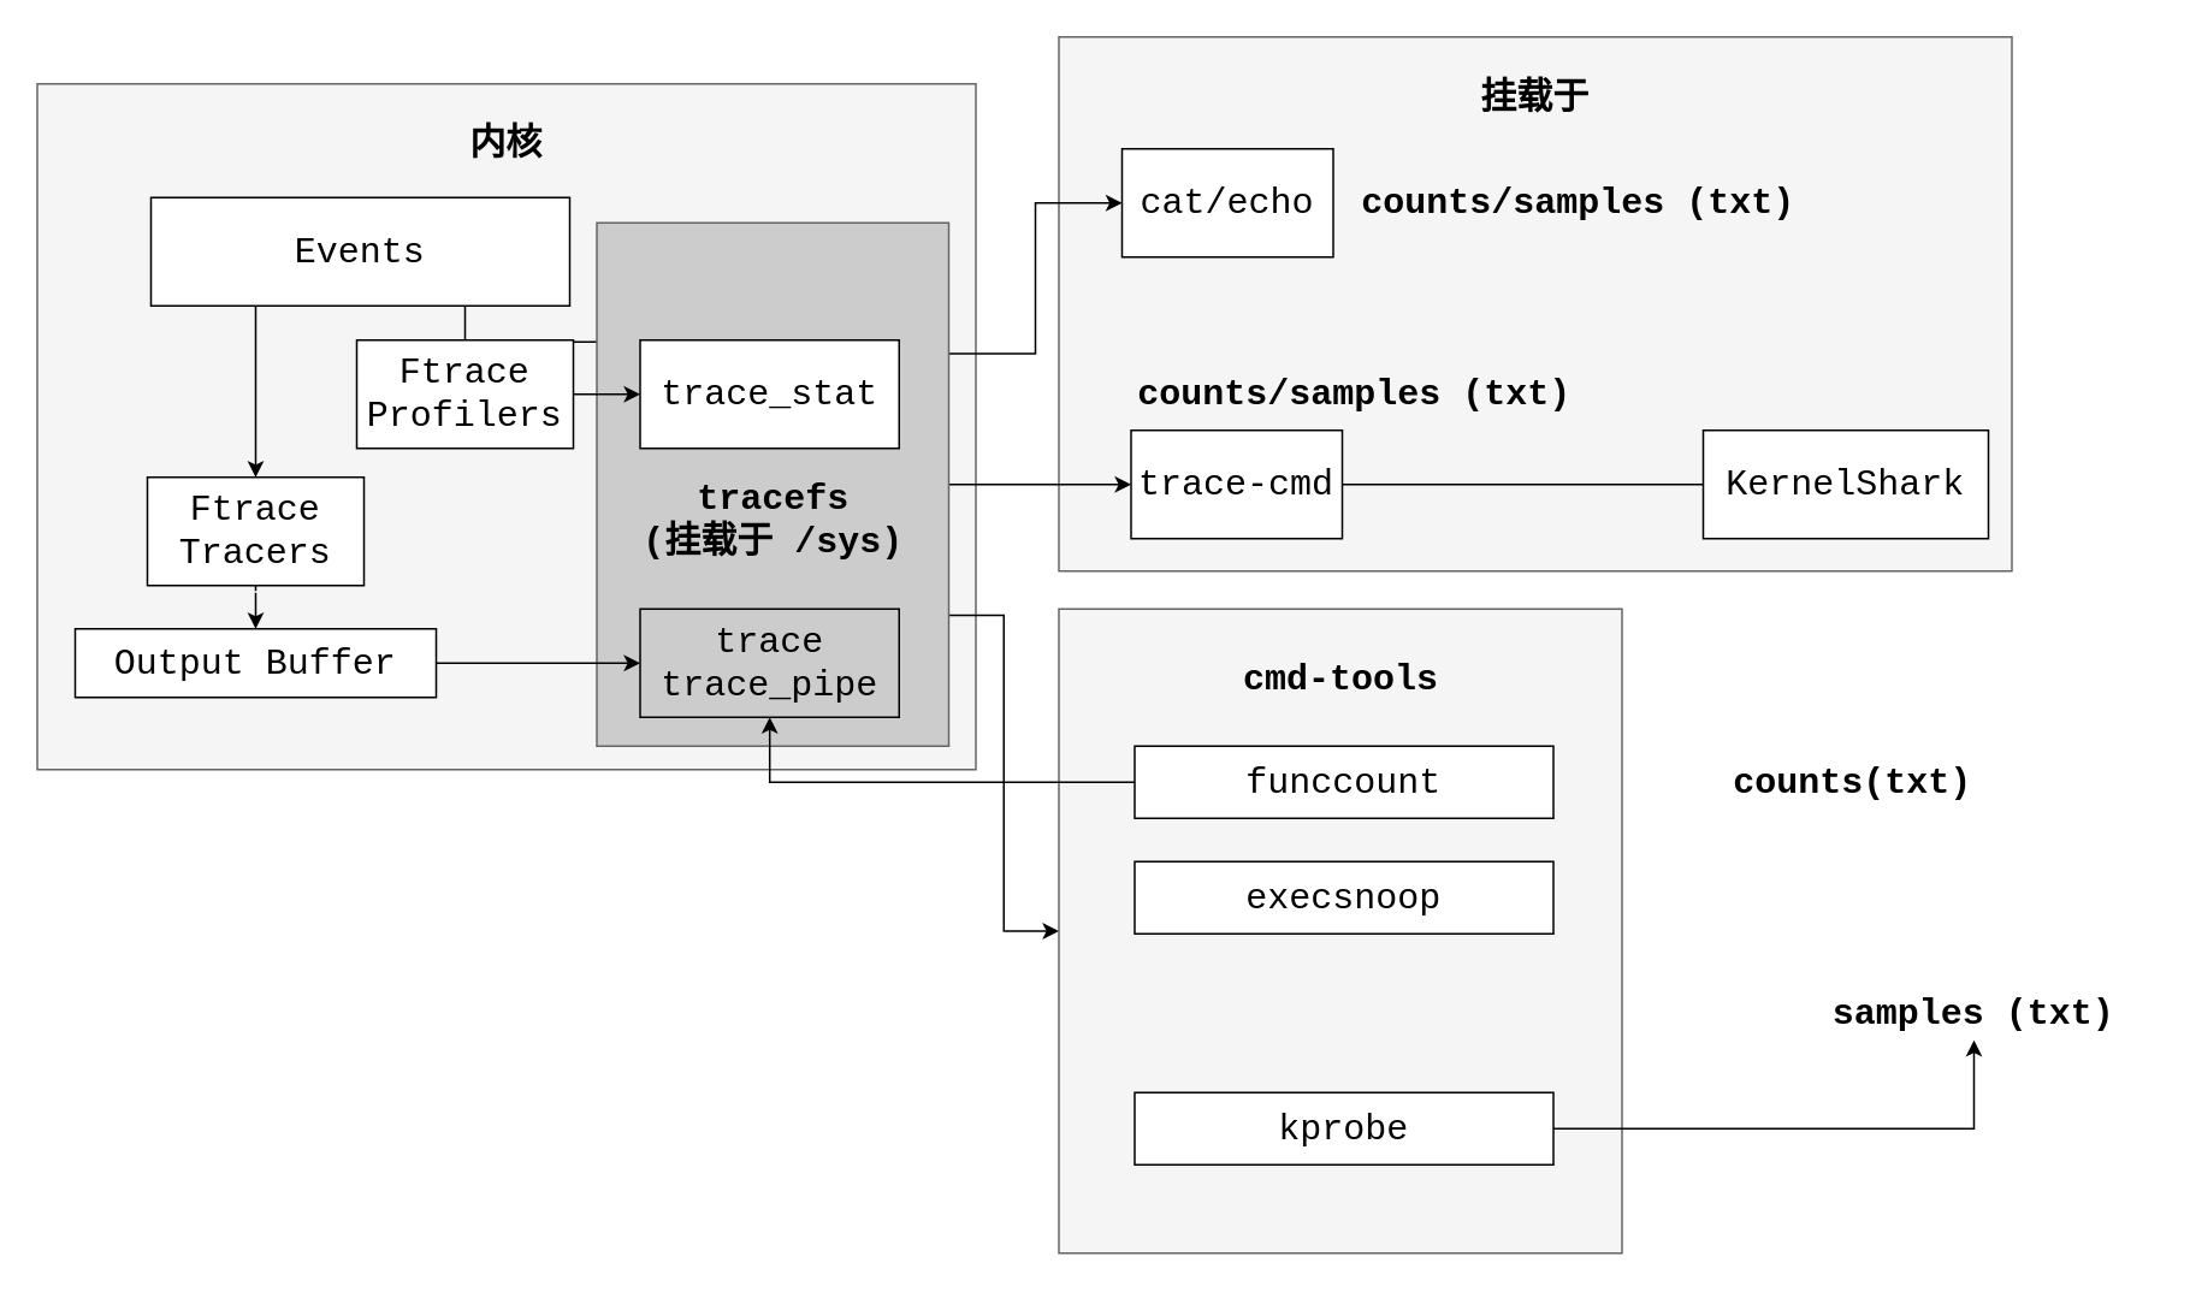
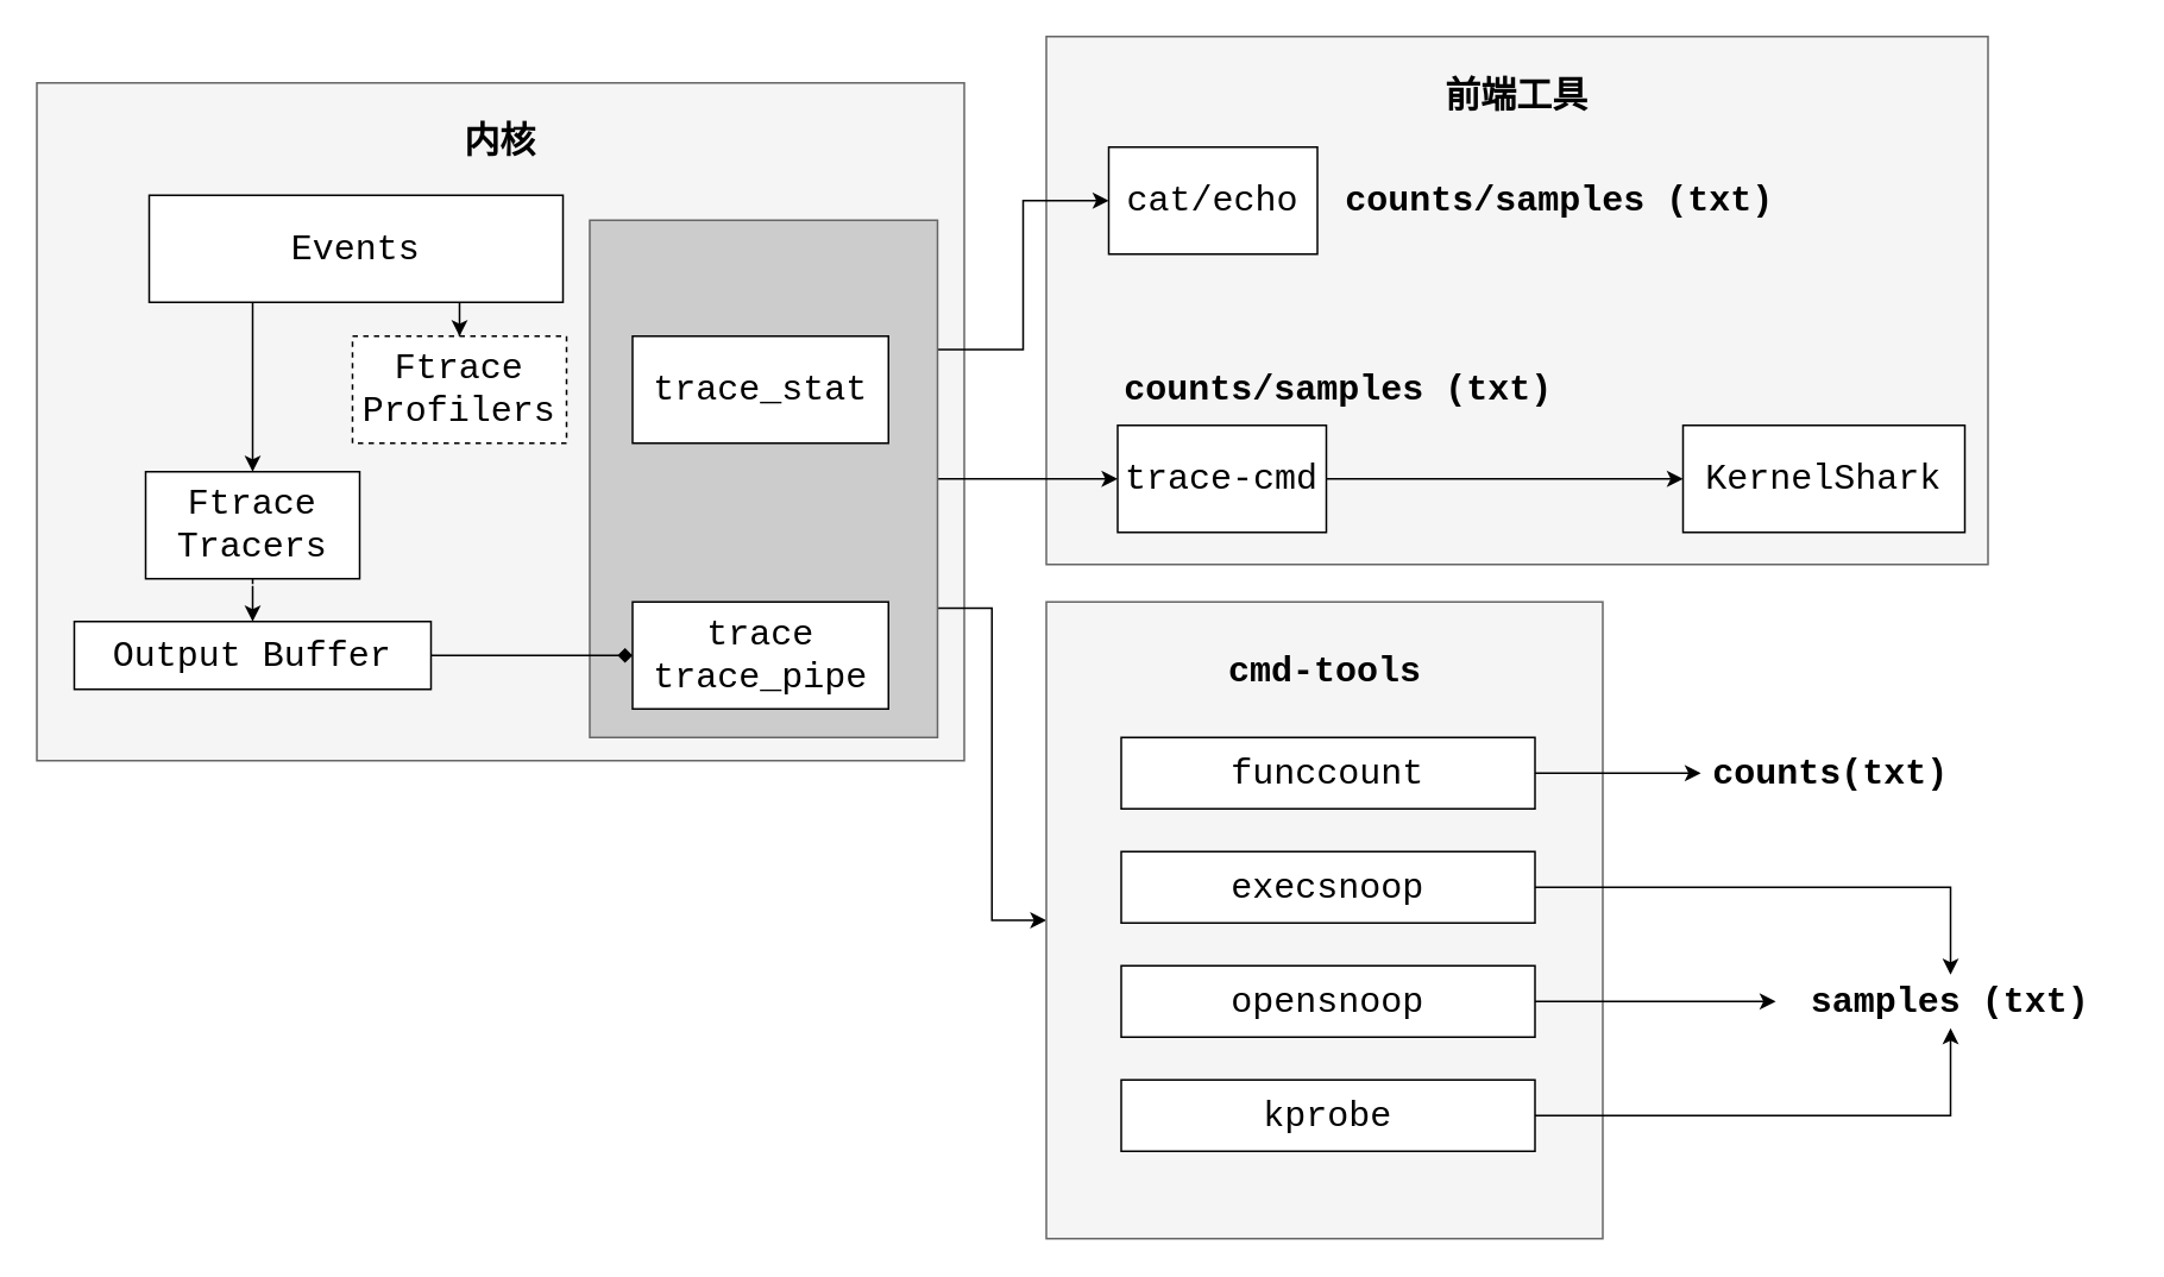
- <mxCell id="33" value="&lt;b&gt;挂载于&lt;/b&gt;" style="text;html=1;strokeColor=none;fillColor=none;align=center;verticalAlign=middle;whiteSpace=wrap;rounded=0;fontFamily=Courier New;fontSize=20;" vertex="1" parent="1"><mxGeometry x="807" y="39" width="86" height="30" as="geometry" /></mxCell>
+ <mxCell id="33" value="&lt;b&gt;前端工具&lt;/b&gt;" style="text;html=1;strokeColor=none;fillColor=none;align=center;verticalAlign=middle;whiteSpace=wrap;rounded=0;fontFamily=Courier New;fontSize=20;" vertex="1" parent="1"><mxGeometry x="807" y="39" width="86" height="30" as="geometry" /></mxCell>
- <mxCell id="5" style="edgeStyle=orthogonalEdgeStyle;rounded=0;orthogonalLoop=1;jettySize=auto;html=1;fontFamily=Courier New;fontSize=20;exitX=0.75;exitY=1;exitDx=0;exitDy=0;" edge="1" parent="1" source="6" target="16"><mxGeometry relative="1" as="geometry" /></mxCell>
+ <mxCell id="5" style="edgeStyle=orthogonalEdgeStyle;rounded=0;orthogonalLoop=1;jettySize=auto;html=1;fontFamily=Courier New;fontSize=20;exitX=0.75;exitY=1;exitDx=0;exitDy=0;" edge="1" parent="1" source="6" target="10"><mxGeometry relative="1" as="geometry" /></mxCell>
- <mxCell id="10" value="&lt;font style=&quot;font-size: 20px&quot; face=&quot;Courier New&quot;&gt;Ftrace Profilers&lt;/font&gt;" style="rounded=0;whiteSpace=wrap;html=1;" vertex="1" parent="1"><mxGeometry x="197" y="188" width="120" height="60" as="geometry" /></mxCell>
+ <mxCell id="10" value="&lt;font style=&quot;font-size: 20px&quot; face=&quot;Courier New&quot;&gt;Ftrace Profilers&lt;/font&gt;" style="rounded=0;whiteSpace=wrap;html=1;dashed=1;" vertex="1" parent="1"><mxGeometry x="197" y="188" width="120" height="60" as="geometry" /></mxCell>
- <mxCell id="17" style="edgeStyle=orthogonalEdgeStyle;rounded=0;orthogonalLoop=1;jettySize=auto;html=1;fontFamily=Courier New;fontSize=20;" edge="1" parent="1" source="10" target="16"><mxGeometry relative="1" as="geometry" /></mxCell>
- <mxCell id="21" style="edgeStyle=orthogonalEdgeStyle;rounded=0;orthogonalLoop=1;jettySize=auto;html=1;fontFamily=Courier New;fontSize=20;endArrow=none;" edge="1" parent="1" source="22" target="34"><mxGeometry relative="1" as="geometry" /></mxCell>
+ <mxCell id="21" style="edgeStyle=orthogonalEdgeStyle;rounded=0;orthogonalLoop=1;jettySize=auto;html=1;fontFamily=Courier New;fontSize=20;" edge="1" parent="1" source="22" target="34"><mxGeometry relative="1" as="geometry" /></mxCell>
- <mxCell id="19" value="&lt;b&gt;tracefs &lt;br&gt;(挂载于 /sys)&lt;/b&gt;" style="text;html=1;strokeColor=none;fillColor=none;align=center;verticalAlign=middle;whiteSpace=wrap;rounded=0;fontFamily=Courier New;fontSize=20;" vertex="1" parent="1"><mxGeometry x="337.5" y="273" width="180" height="30" as="geometry" /></mxCell>
- <mxCell id="39" style="edgeStyle=orthogonalEdgeStyle;rounded=0;orthogonalLoop=1;jettySize=auto;html=1;fontFamily=Courier New;fontSize=20;" edge="1" parent="1" source="7" target="18"><mxGeometry relative="1" as="geometry" /></mxCell>
+ <mxCell id="39" style="edgeStyle=orthogonalEdgeStyle;rounded=0;orthogonalLoop=1;jettySize=auto;html=1;fontFamily=Courier New;fontSize=20;endArrow=diamond;" edge="1" parent="1" source="7" target="18"><mxGeometry relative="1" as="geometry" /></mxCell>
- <mxCell id="18" value="&lt;font style=&quot;font-size: 20px&quot; face=&quot;Courier New&quot;&gt;trace&lt;br&gt;trace_pipe&lt;br&gt;&lt;/font&gt;" style="rounded=0;whiteSpace=wrap;html=1;fillColor=#cccccc;" vertex="1" parent="1"><mxGeometry x="354" y="337" width="143.5" height="60" as="geometry" /></mxCell>
+ <mxCell id="18" value="&lt;font style=&quot;font-size: 20px&quot; face=&quot;Courier New&quot;&gt;trace&lt;br&gt;trace_pipe&lt;br&gt;&lt;/font&gt;" style="rounded=0;whiteSpace=wrap;html=1;" vertex="1" parent="1"><mxGeometry x="354" y="337" width="143.5" height="60" as="geometry" /></mxCell>
- <mxCell id="25" style="edgeStyle=orthogonalEdgeStyle;rounded=0;orthogonalLoop=1;jettySize=auto;html=1;fontFamily=Courier New;fontSize=20;" edge="1" parent="1" source="26" target="18"><mxGeometry relative="1" as="geometry" /></mxCell>
+ <mxCell id="25" style="edgeStyle=orthogonalEdgeStyle;rounded=0;orthogonalLoop=1;jettySize=auto;html=1;entryX=0;entryY=0.5;entryDx=0;entryDy=0;fontFamily=Courier New;fontSize=20;" edge="1" parent="1" source="26" target="37"><mxGeometry relative="1" as="geometry" /></mxCell>
+ <mxCell id="27" style="edgeStyle=orthogonalEdgeStyle;rounded=0;orthogonalLoop=1;jettySize=auto;html=1;fontFamily=Courier New;fontSize=20;" edge="1" parent="1" source="28" target="38"><mxGeometry relative="1" as="geometry" /></mxCell>
+ <mxCell id="30" value="&lt;font style=&quot;font-size: 20px&quot; face=&quot;Courier New&quot;&gt;opensnoop&lt;/font&gt;" style="rounded=0;whiteSpace=wrap;html=1;" vertex="1" parent="1"><mxGeometry x="628" y="541" width="232" height="40" as="geometry" /></mxCell>
+ <mxCell id="29" style="edgeStyle=orthogonalEdgeStyle;rounded=0;orthogonalLoop=1;jettySize=auto;html=1;fontFamily=Courier New;fontSize=20;" edge="1" parent="1" source="30" target="38"><mxGeometry relative="1" as="geometry" /></mxCell>
